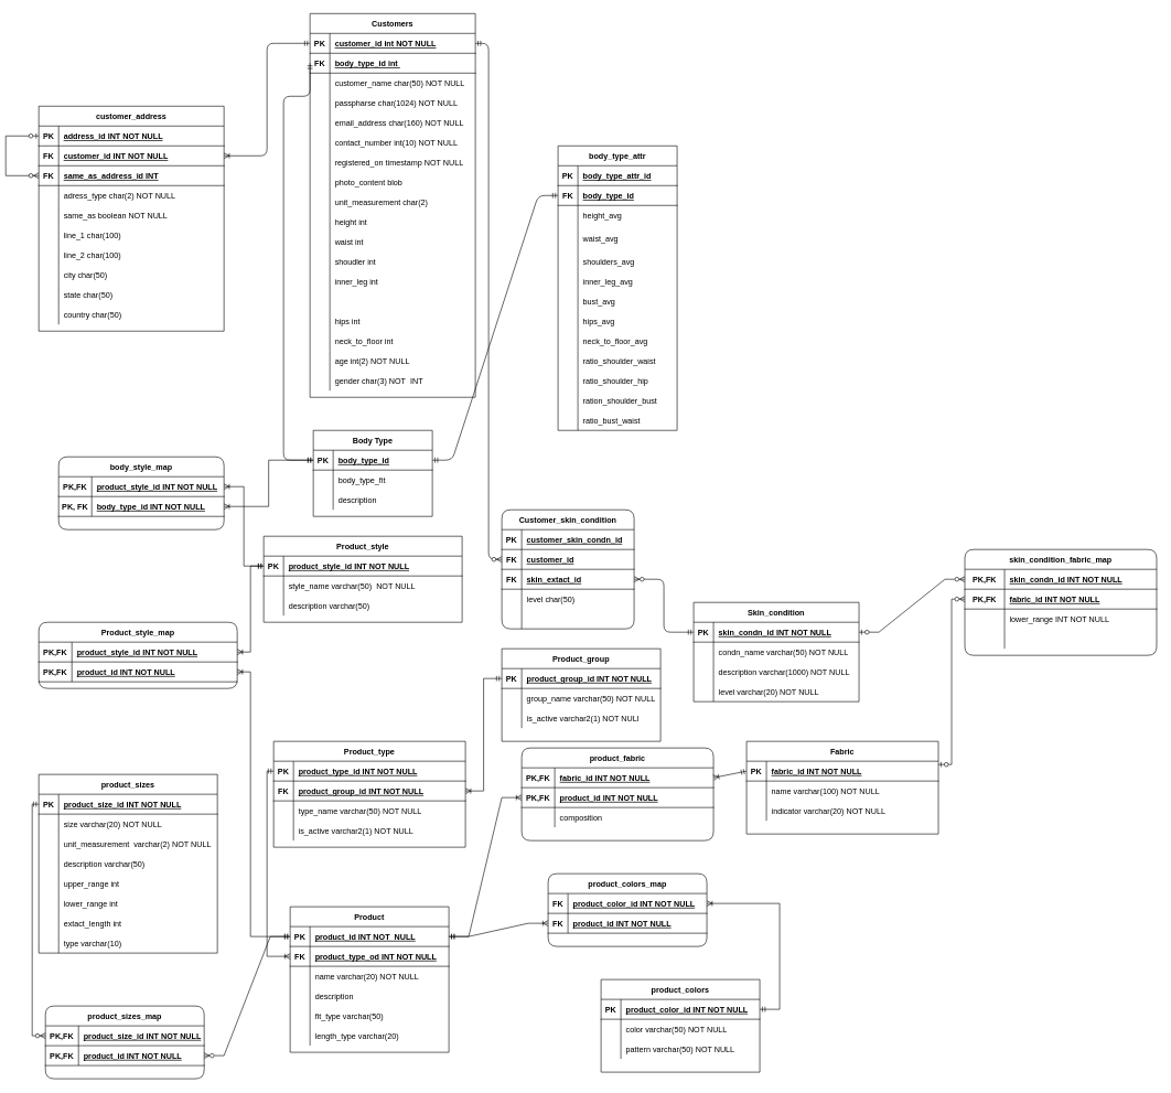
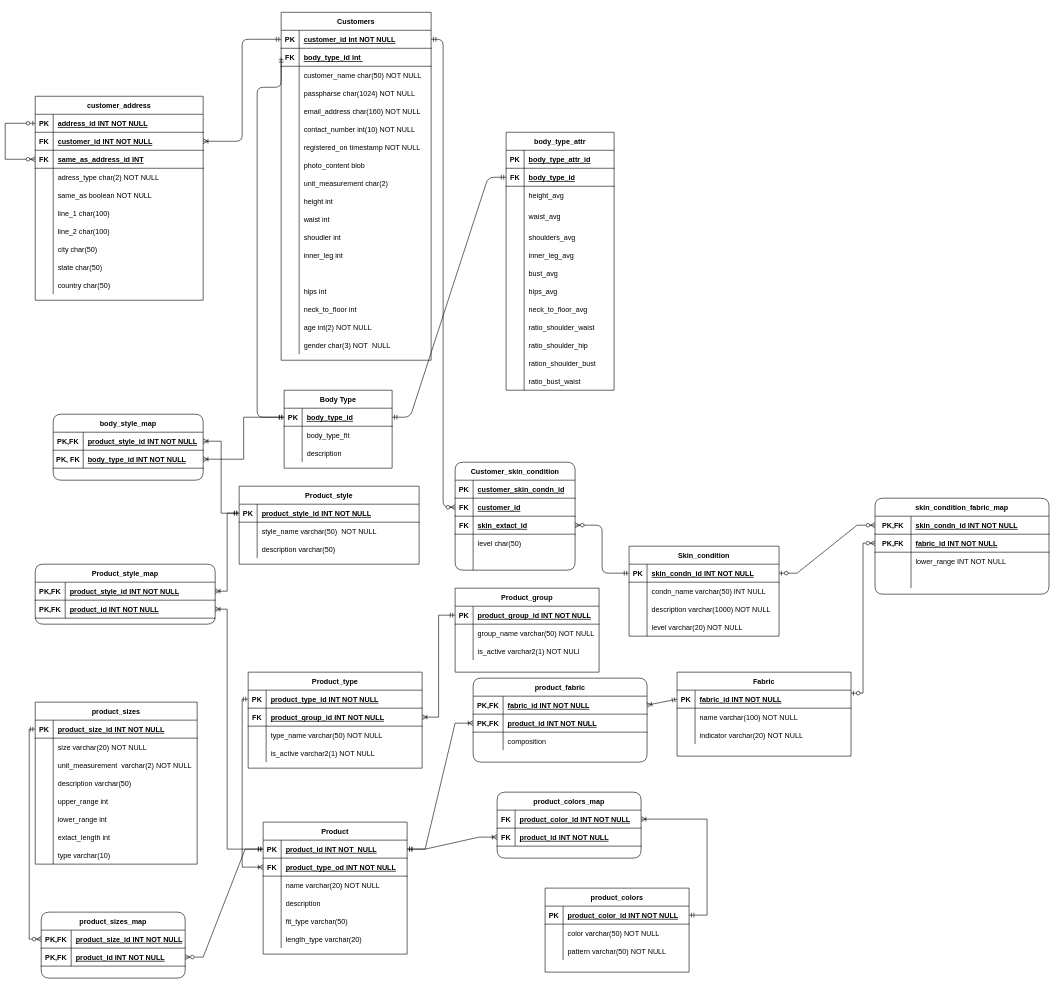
- <mxCell id="55" value="gender char(3) NOT  INT" style="shape=partialRectangle;overflow=hidden;connectable=0;fillColor=none;top=0;left=0;bottom=0;right=0;align=left;spacingLeft=6;rounded=0;" parent="53" vertex="1"><mxGeometry x="30" width="220" height="30" as="geometry"><mxRectangle width="220" height="30" as="alternateBounds" /></mxGeometry></mxCell>
+ <mxCell id="55" value="gender char(3) NOT  NULL" style="shape=partialRectangle;overflow=hidden;connectable=0;fillColor=none;top=0;left=0;bottom=0;right=0;align=left;spacingLeft=6;rounded=0;" parent="53" vertex="1"><mxGeometry x="30" width="220" height="30" as="geometry"><mxRectangle width="220" height="30" as="alternateBounds" /></mxGeometry></mxCell>
- <mxCell id="72" value="condn_name varchar(50) NOT NULL" style="shape=partialRectangle;connectable=0;fillColor=none;top=0;left=0;bottom=0;right=0;align=left;spacingLeft=6;overflow=hidden;rounded=0;" parent="70" vertex="1"><mxGeometry x="30" width="220" height="30" as="geometry"><mxRectangle width="220" height="30" as="alternateBounds" /></mxGeometry></mxCell>
+ <mxCell id="72" value="condn_name varchar(50) INT NULL" style="shape=partialRectangle;connectable=0;fillColor=none;top=0;left=0;bottom=0;right=0;align=left;spacingLeft=6;overflow=hidden;rounded=0;" parent="70" vertex="1"><mxGeometry x="30" width="220" height="30" as="geometry"><mxRectangle width="220" height="30" as="alternateBounds" /></mxGeometry></mxCell>
